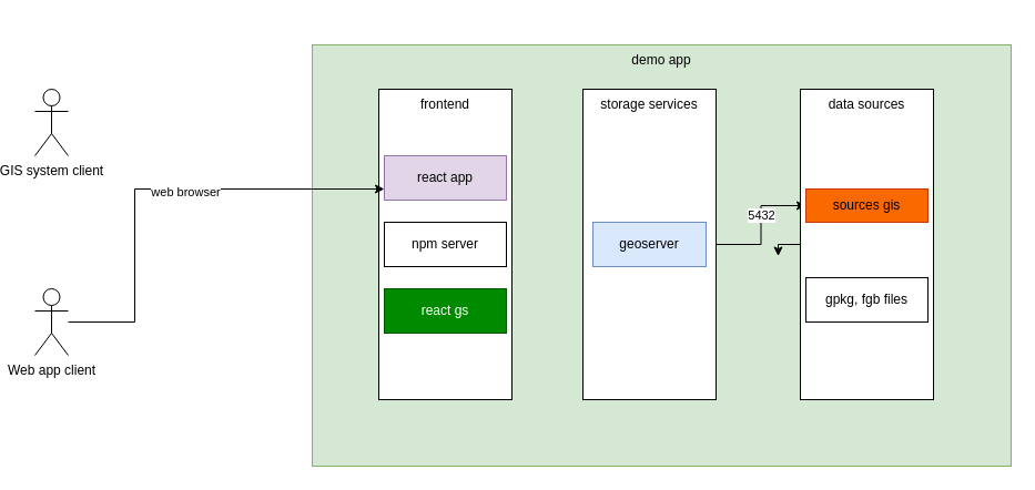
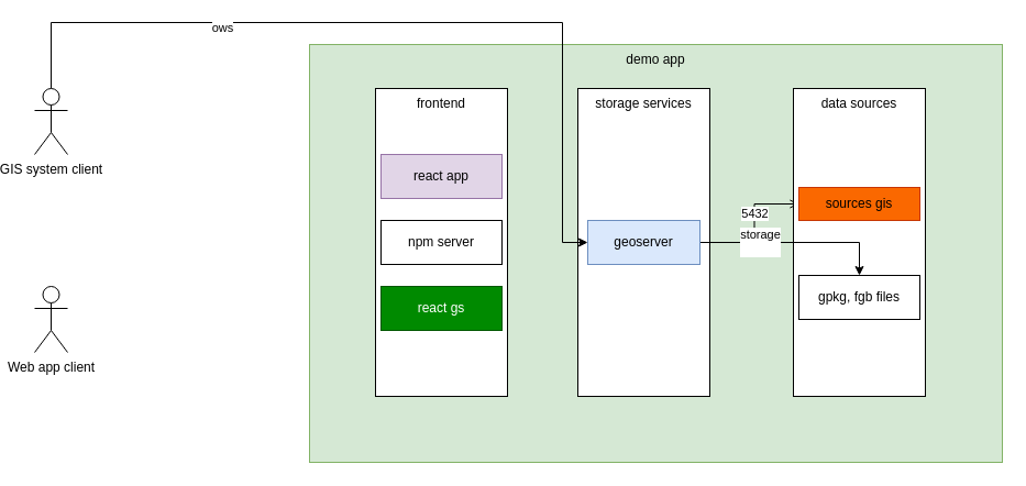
+ <mxCell id="17" style="edgeStyle=orthogonalEdgeStyle;rounded=0;orthogonalLoop=1;jettySize=auto;html=1;" edge="1" parent="1" source="19" target="14"><mxGeometry relative="1" as="geometry"><Array as="points"><mxPoint x="35" y="20" /><mxPoint x="500" y="20" /><mxPoint x="500" y="220" /></Array></mxGeometry></mxCell>
+ <mxCell id="18" value="ows" style="edgeLabel;html=1;align=center;verticalAlign=middle;resizable=0;points=[];" vertex="1" connectable="0" parent="17"><mxGeometry x="-0.425" y="-4" relative="1" as="geometry"><mxPoint as="offset" /></mxGeometry></mxCell>
- <mxCell id="20" style="edgeStyle=orthogonalEdgeStyle;rounded=0;orthogonalLoop=1;jettySize=auto;html=1;" edge="1" parent="1" source="22" target="9"><mxGeometry relative="1" as="geometry"><Array as="points"><mxPoint x="110" y="290" /><mxPoint x="110" y="170" /></Array></mxGeometry></mxCell>
- <mxCell id="21" value="web browser" style="edgeLabel;html=1;align=center;verticalAlign=middle;resizable=0;points=[];" vertex="1" connectable="0" parent="20"><mxGeometry x="0.109" y="-2" relative="1" as="geometry"><mxPoint as="offset" /></mxGeometry></mxCell>
- <mxCell id="4" style="edgeStyle=orthogonalEdgeStyle;rounded=0;orthogonalLoop=1;jettySize=auto;html=1;" edge="1" parent="1" source="6" target="15"><mxGeometry relative="1" as="geometry" /></mxCell>
+ <mxCell id="4" style="edgeStyle=orthogonalEdgeStyle;rounded=0;orthogonalLoop=1;jettySize=auto;html=1;endArrow=open;" edge="1" parent="1" source="6" target="15"><mxGeometry relative="1" as="geometry" /></mxCell>
+ <mxCell id="12" style="edgeStyle=orthogonalEdgeStyle;rounded=0;orthogonalLoop=1;jettySize=auto;html=1;" edge="1" parent="1" source="14" target="16"><mxGeometry relative="1" as="geometry" /></mxCell>
+ <mxCell id="13" value="storage&lt;div&gt;&lt;br&gt;&lt;/div&gt;" style="edgeLabel;html=1;align=center;verticalAlign=middle;resizable=0;points=[];" vertex="1" connectable="0" parent="12"><mxGeometry x="-0.381" y="1" relative="1" as="geometry"><mxPoint as="offset" /></mxGeometry></mxCell>
